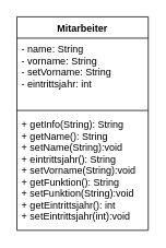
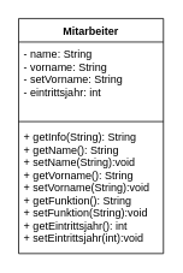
- <mxCell id="5" value="+ getInfo(String): String&#10;+ getName(): String&#10;+ setName(String):void&#10;+ eintrittsjahr(): String&#10;+ setVorname(String):void&#10;+ getFunktion(): String&#10;+ setFunktion(String):void&#10;+ getEintrittsjahr(): int&#10;+ setEintrittsjahr(int):void" style="text;strokeColor=none;fillColor=none;align=left;verticalAlign=top;spacingLeft=4;spacingRight=4;overflow=hidden;rotatable=0;points=[[0,0.5],[1,0.5]];portConstraint=eastwest;" vertex="1" parent="2"><mxGeometry y="118" width="160" height="142" as="geometry" /></mxCell>
+ <mxCell id="5" value="+ getInfo(String): String&#10;+ getName(): String&#10;+ setName(String):void&#10;+ getVorname(): String&#10;+ setVorname(String):void&#10;+ getFunktion(): String&#10;+ setFunktion(String):void&#10;+ getEintrittsjahr(): int&#10;+ setEintrittsjahr(int):void" style="text;strokeColor=none;fillColor=none;align=left;verticalAlign=top;spacingLeft=4;spacingRight=4;overflow=hidden;rotatable=0;points=[[0,0.5],[1,0.5]];portConstraint=eastwest;" vertex="1" parent="2"><mxGeometry y="118" width="160" height="142" as="geometry" /></mxCell>
